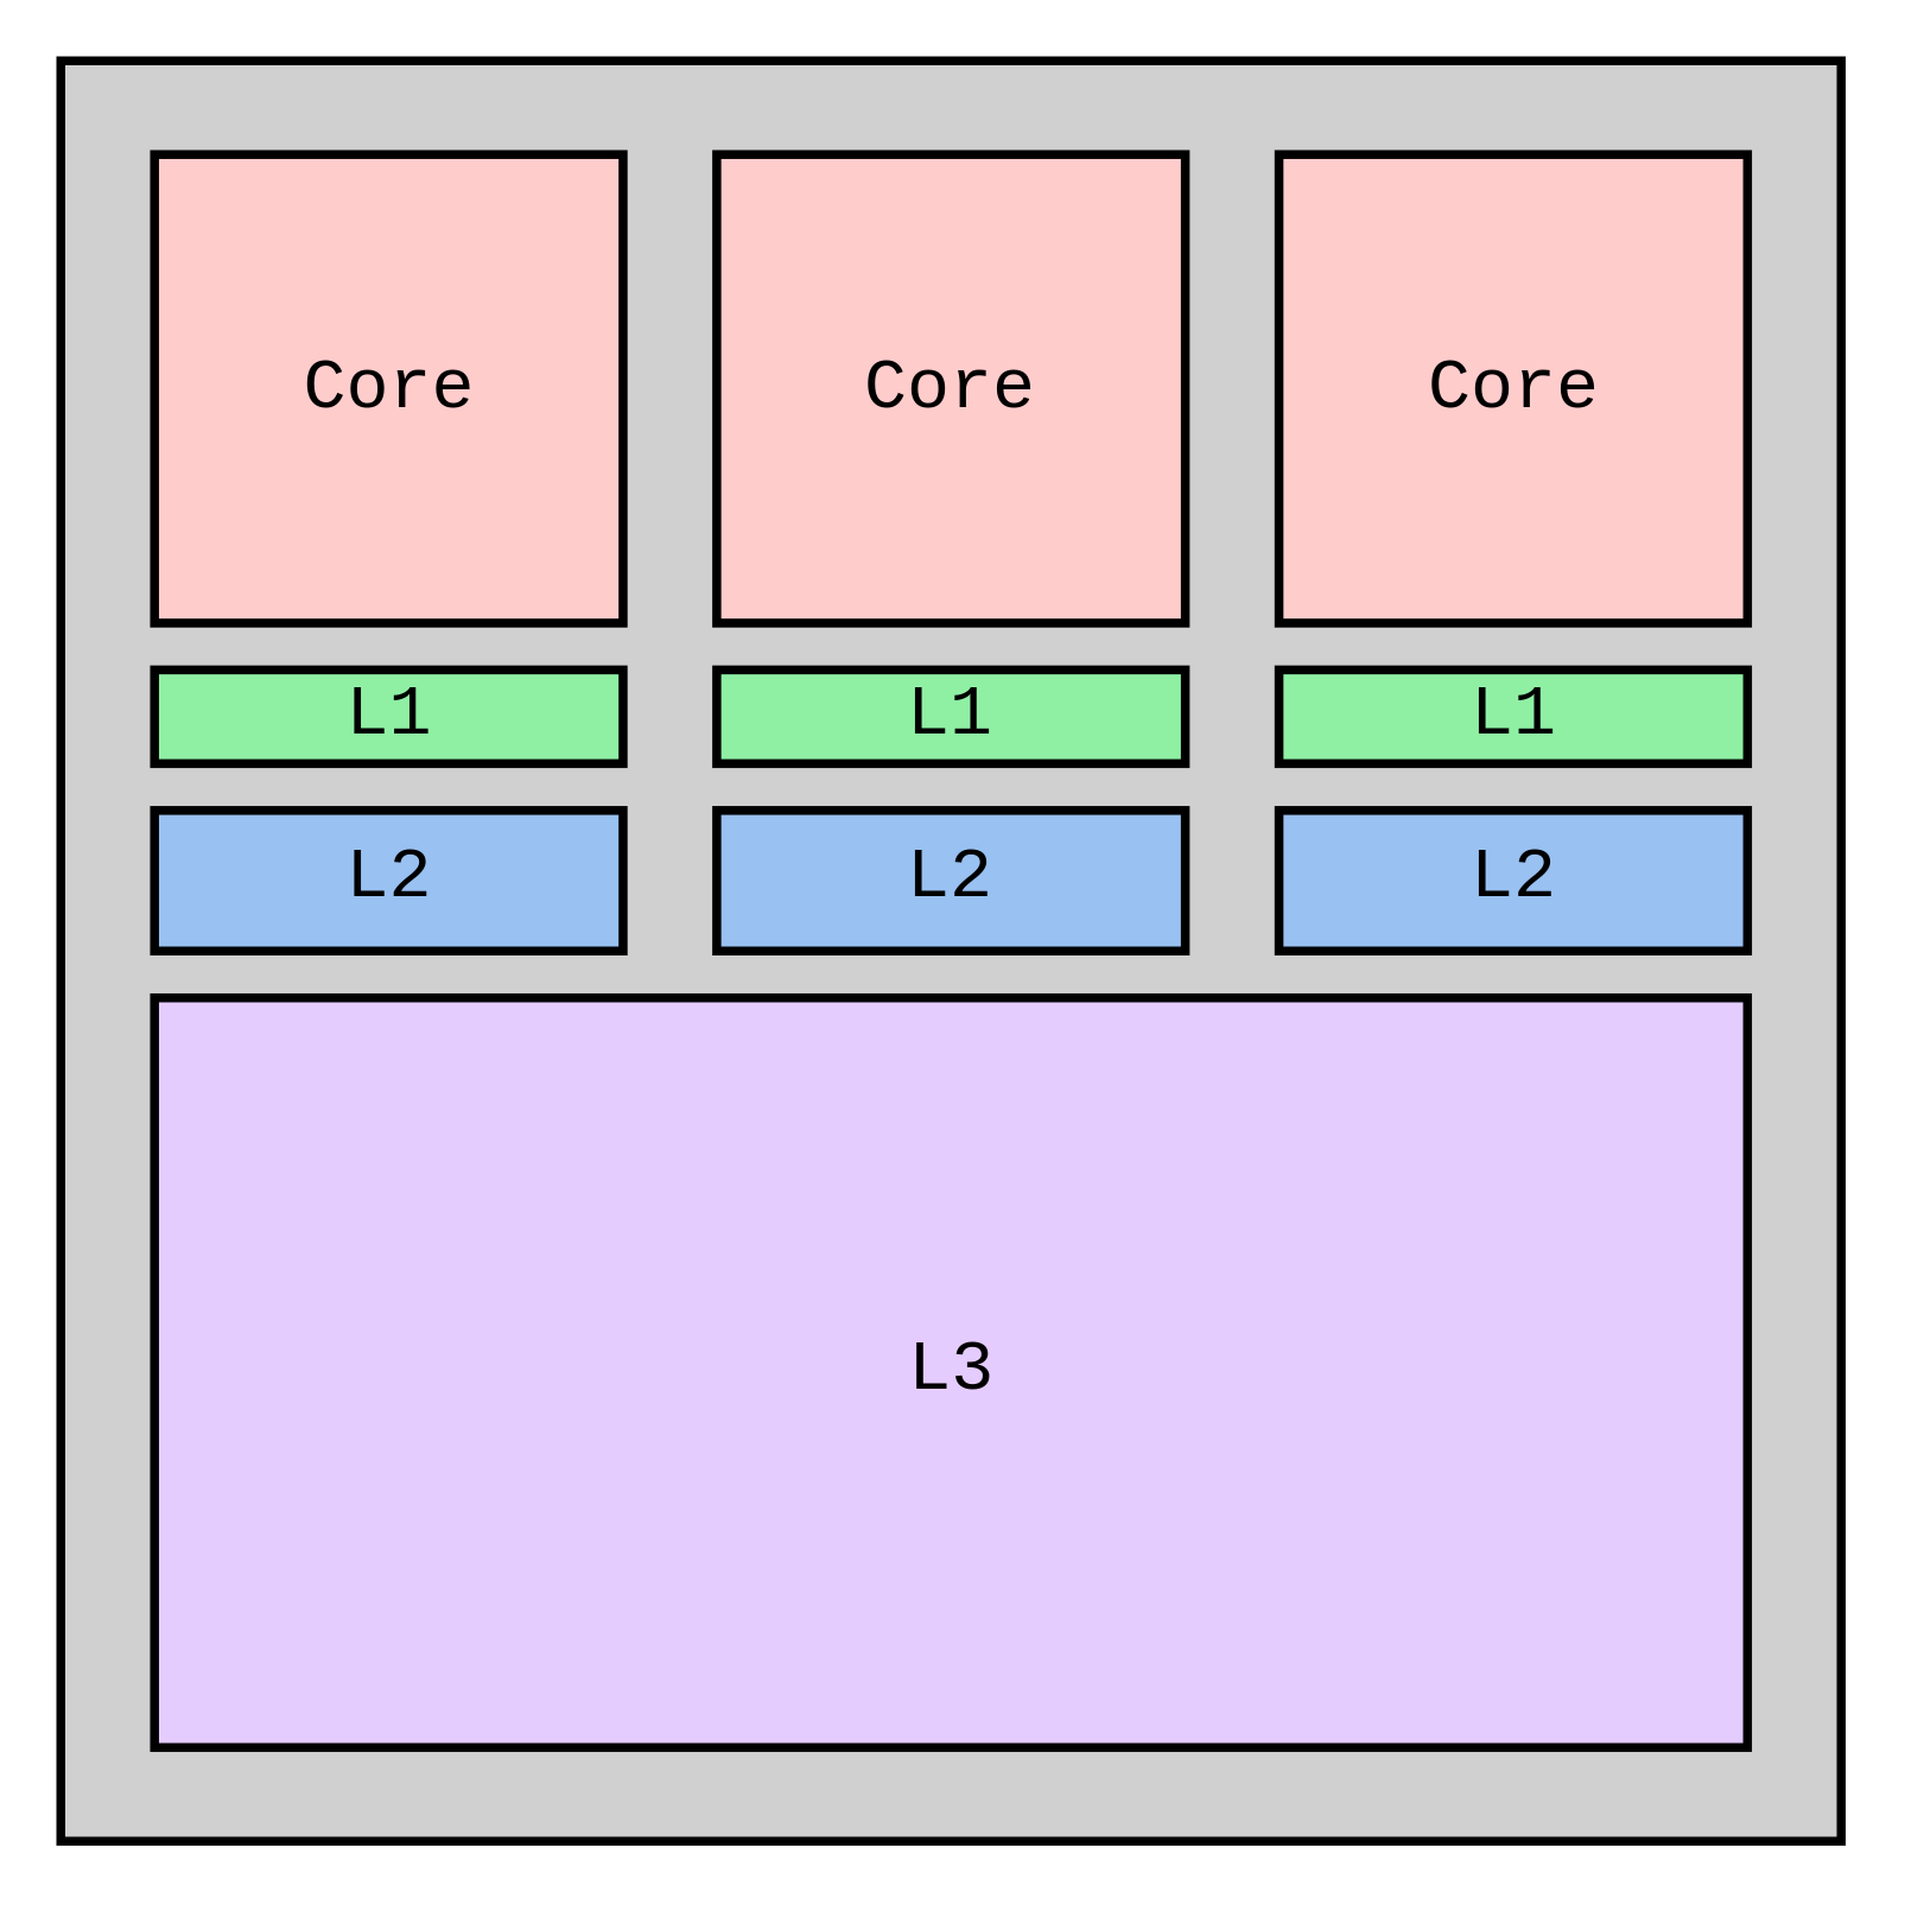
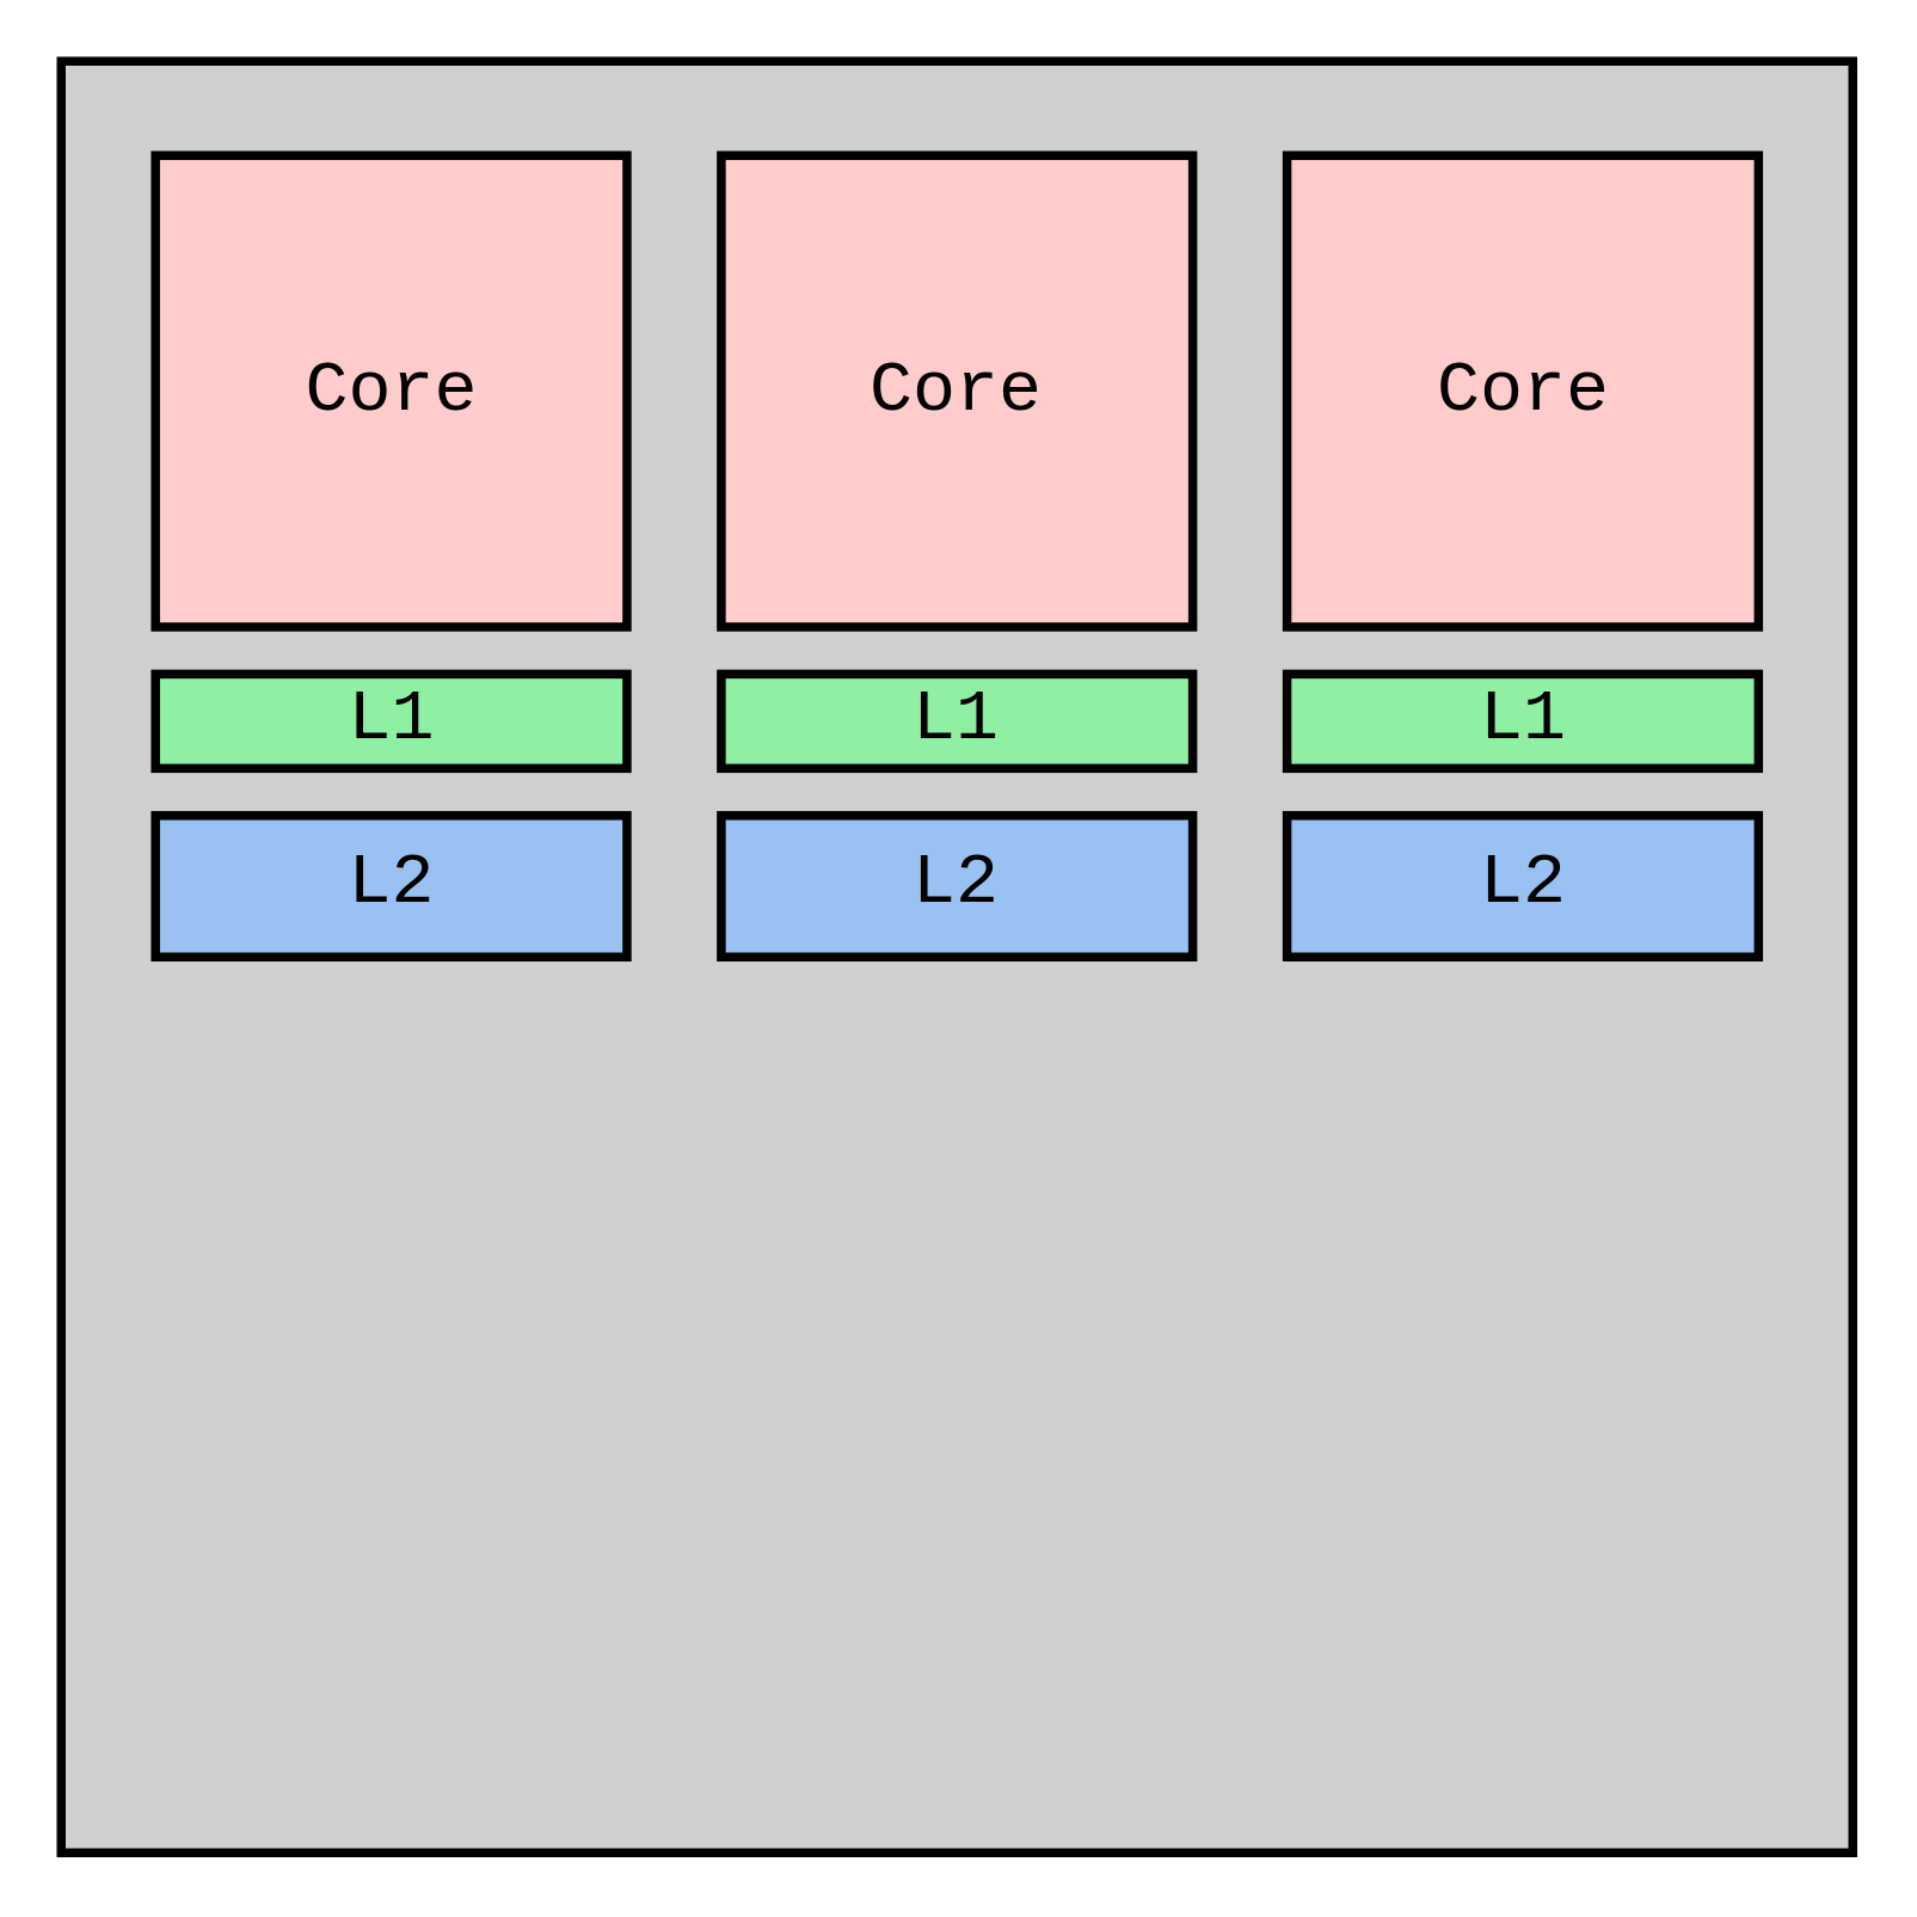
- <mxCell id="13" value="L3" style="rounded=0;whiteSpace=wrap;html=1;strokeWidth=3;fillColor=#E5CCFF;fontFamily=Courier New;fontSize=24;" parent="2" vertex="1"><mxGeometry x="31.579" y="315.789" width="536.842" height="252.632" as="geometry" /></mxCell>
